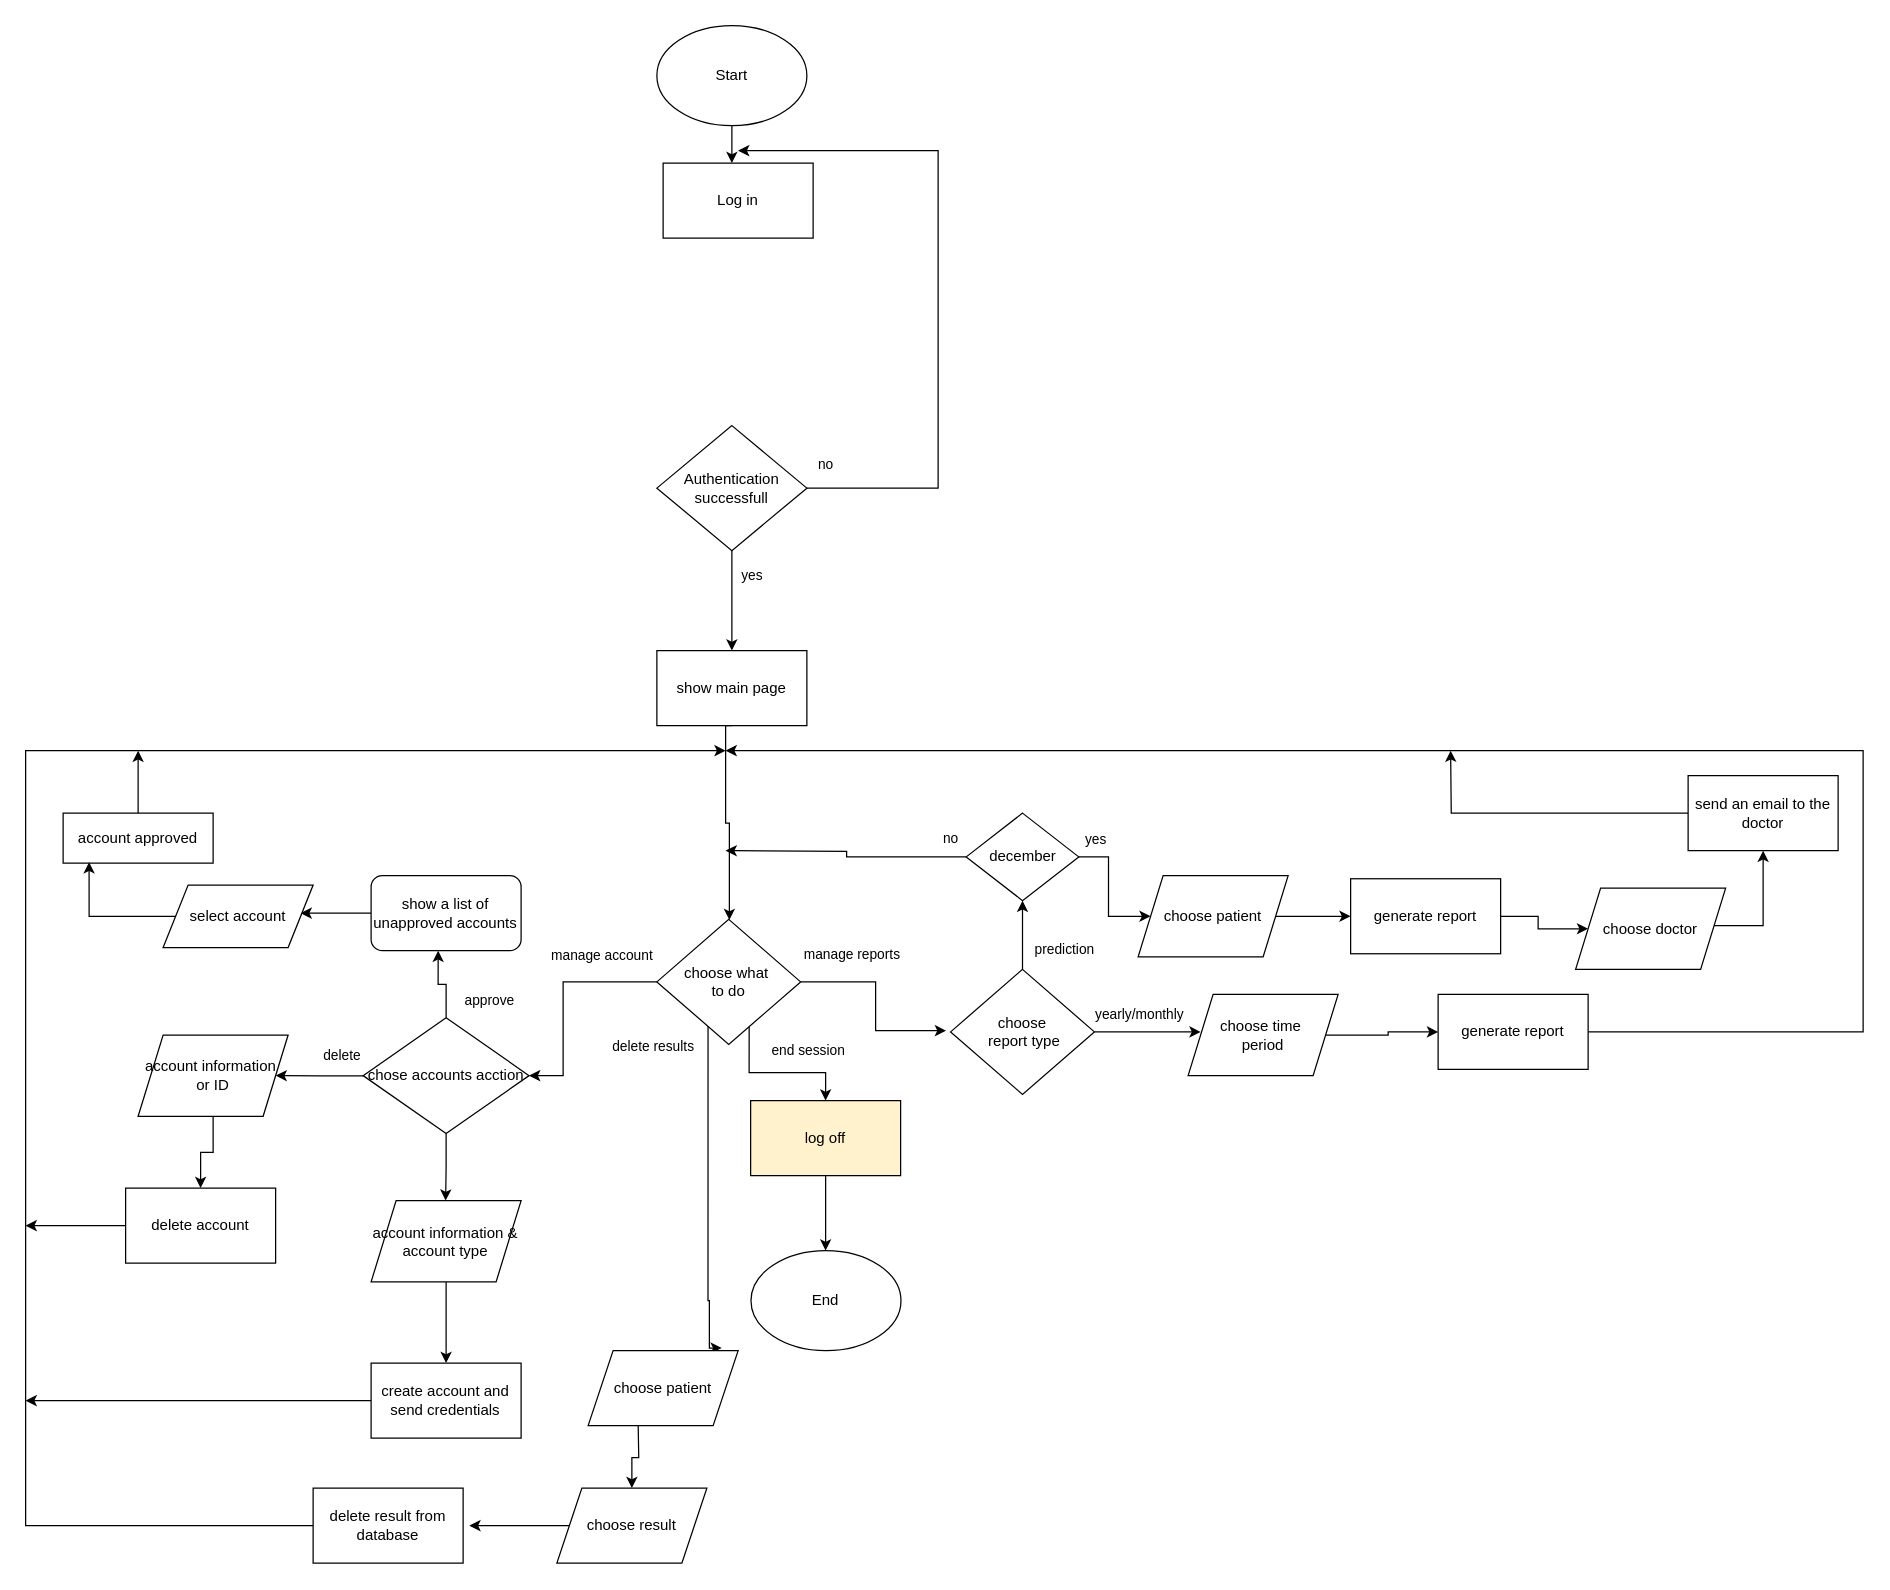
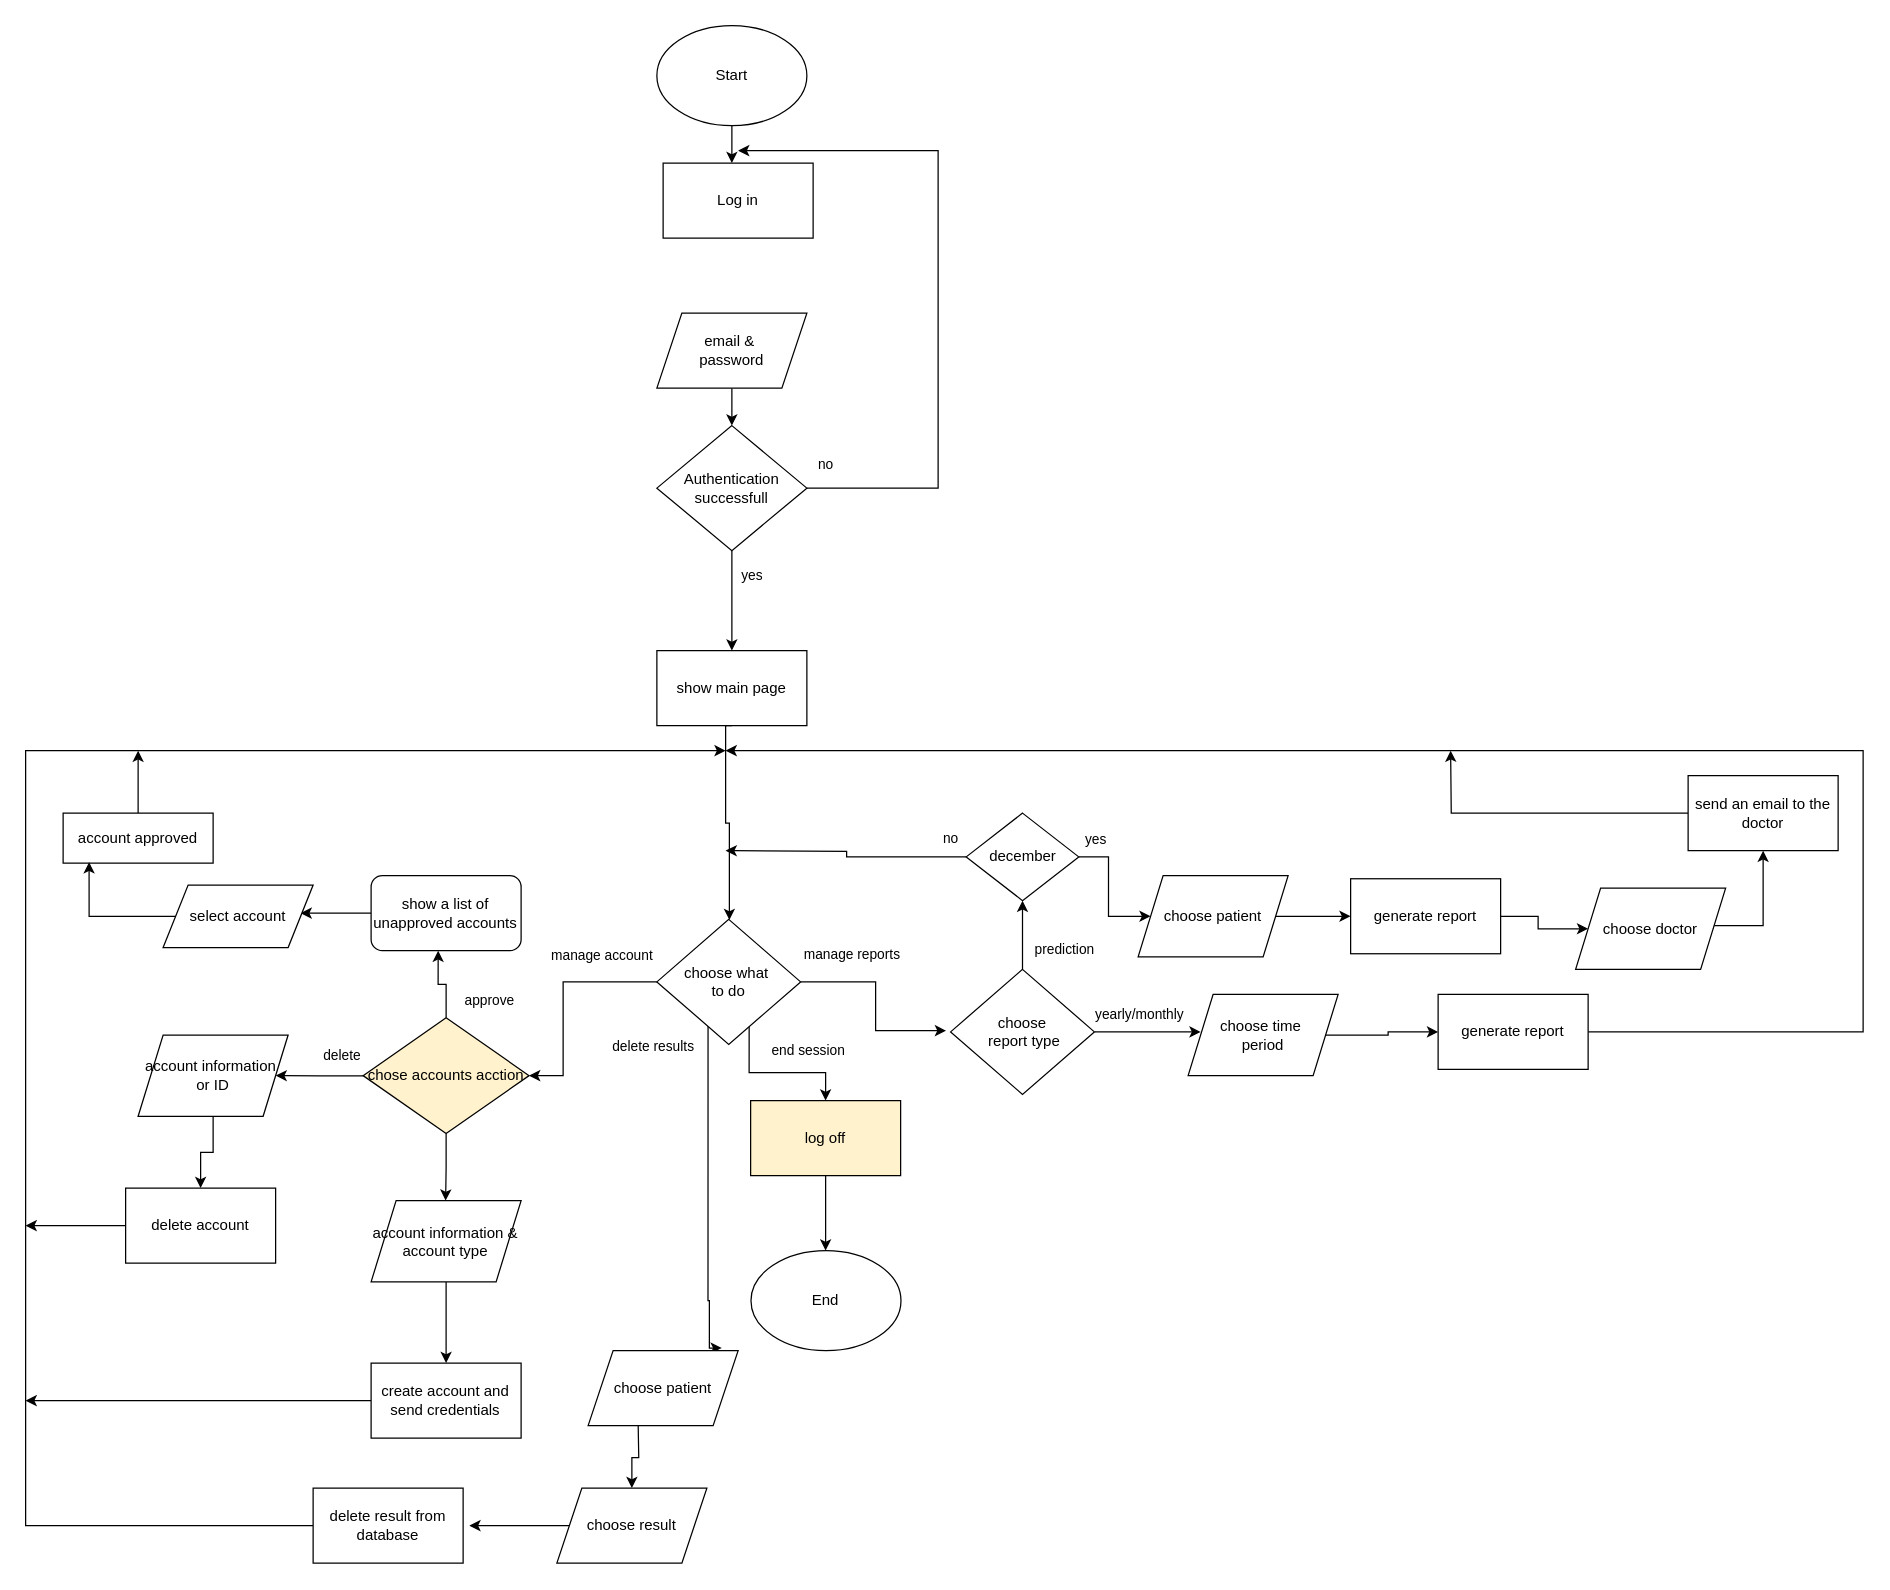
+ <mxCell id="14" value="&lt;div&gt;email &amp;amp;&amp;nbsp;&lt;/div&gt;&lt;div&gt;password&lt;/div&gt;" style="shape=parallelogram;perimeter=parallelogramPerimeter;whiteSpace=wrap;html=1;fixedSize=1;" parent="1" vertex="1"><mxGeometry x="525" y="250" width="120" height="60" as="geometry" /></mxCell>
+ <mxCell id="13" style="edgeStyle=orthogonalEdgeStyle;rounded=0;orthogonalLoop=1;jettySize=auto;html=1;entryX=0.5;entryY=0;entryDx=0;entryDy=0;" parent="1" source="14" target="10" edge="1"><mxGeometry relative="1" as="geometry" /></mxCell>
- <mxCell id="35" value="chose accounts acction" style="rhombus;whiteSpace=wrap;html=1;" vertex="1" parent="1"><mxGeometry x="290" y="813.75" width="132.77" height="92.5" as="geometry" /></mxCell>
+ <mxCell id="35" value="chose accounts acction" style="rhombus;whiteSpace=wrap;html=1;fillColor=#fff2cc;" vertex="1" parent="1"><mxGeometry x="290" y="813.75" width="132.77" height="92.5" as="geometry" /></mxCell>
